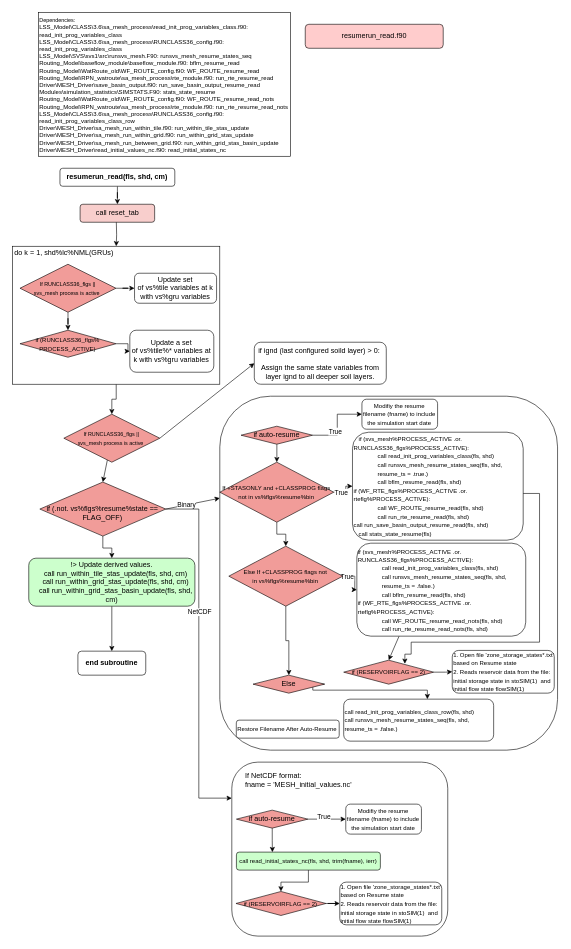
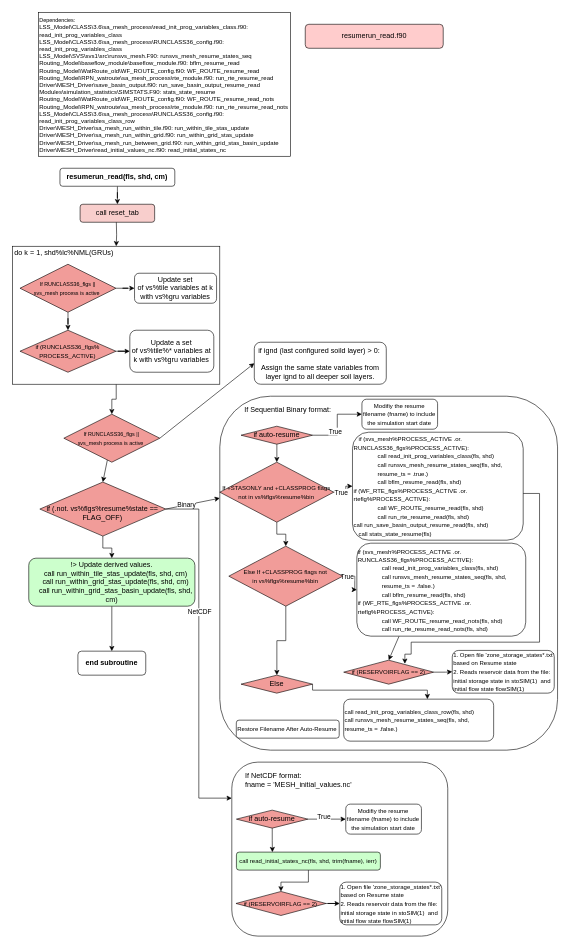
- <mxCell id="15" value="&lt;font size=&quot;1&quot;&gt;if (RUNCLASS36_flgs% PROCESS_ACTIVE)&lt;/font&gt;" style="rhombus;whiteSpace=wrap;html=1;fillColor=#F19C99;" parent="1" vertex="1"><mxGeometry x="32.37" y="550" width="160" height="45" as="geometry" /></mxCell>
+ <mxCell id="15" value="&lt;font size=&quot;1&quot;&gt;if (RUNCLASS36_flgs% PROCESS_ACTIVE)&lt;/font&gt;" style="rhombus;whiteSpace=wrap;html=1;fillColor=#F19C99;" parent="1" vertex="1"><mxGeometry x="32.37" y="550" width="160" height="70" as="geometry" /></mxCell>
+ <mxCell id="33" value="If Sequential Binary format:&lt;div&gt;&lt;br&gt;&lt;/div&gt;" style="text;html=1;align=center;verticalAlign=middle;whiteSpace=wrap;rounded=0;container=0;" parent="31" vertex="1"><mxGeometry x="27.5" y="20" width="172.29" height="20" as="geometry" /></mxCell>
- <mxCell id="53" value="Else" style="rhombus;whiteSpace=wrap;html=1;fillColor=#F19C99;container=0;" parent="31" vertex="1"><mxGeometry x="55.37" y="465" width="119.26" height="30" as="geometry" /></mxCell>
+ <mxCell id="53" value="Else" style="rhombus;whiteSpace=wrap;html=1;fillColor=#F19C99;container=0;" parent="31" vertex="1"><mxGeometry x="35.37" y="465" width="119.26" height="30" as="geometry" /></mxCell>
